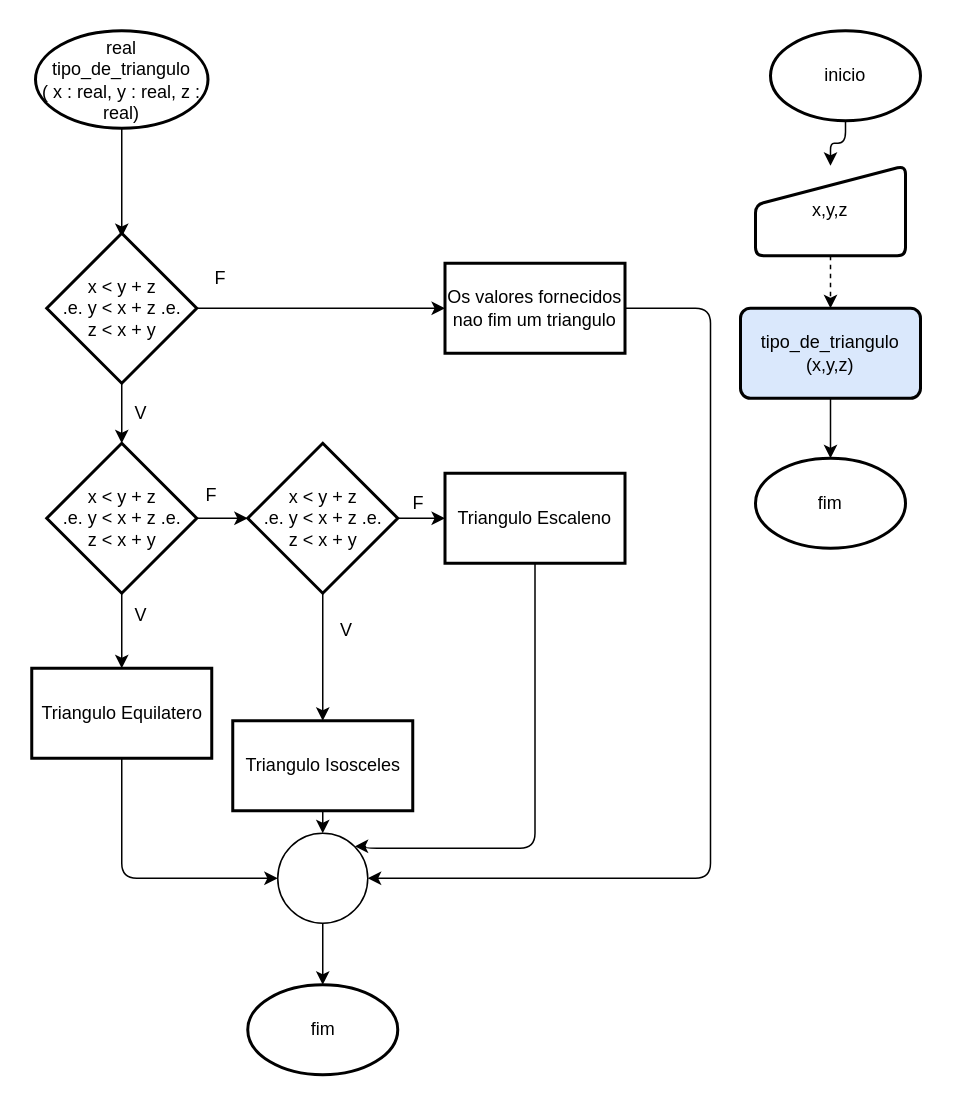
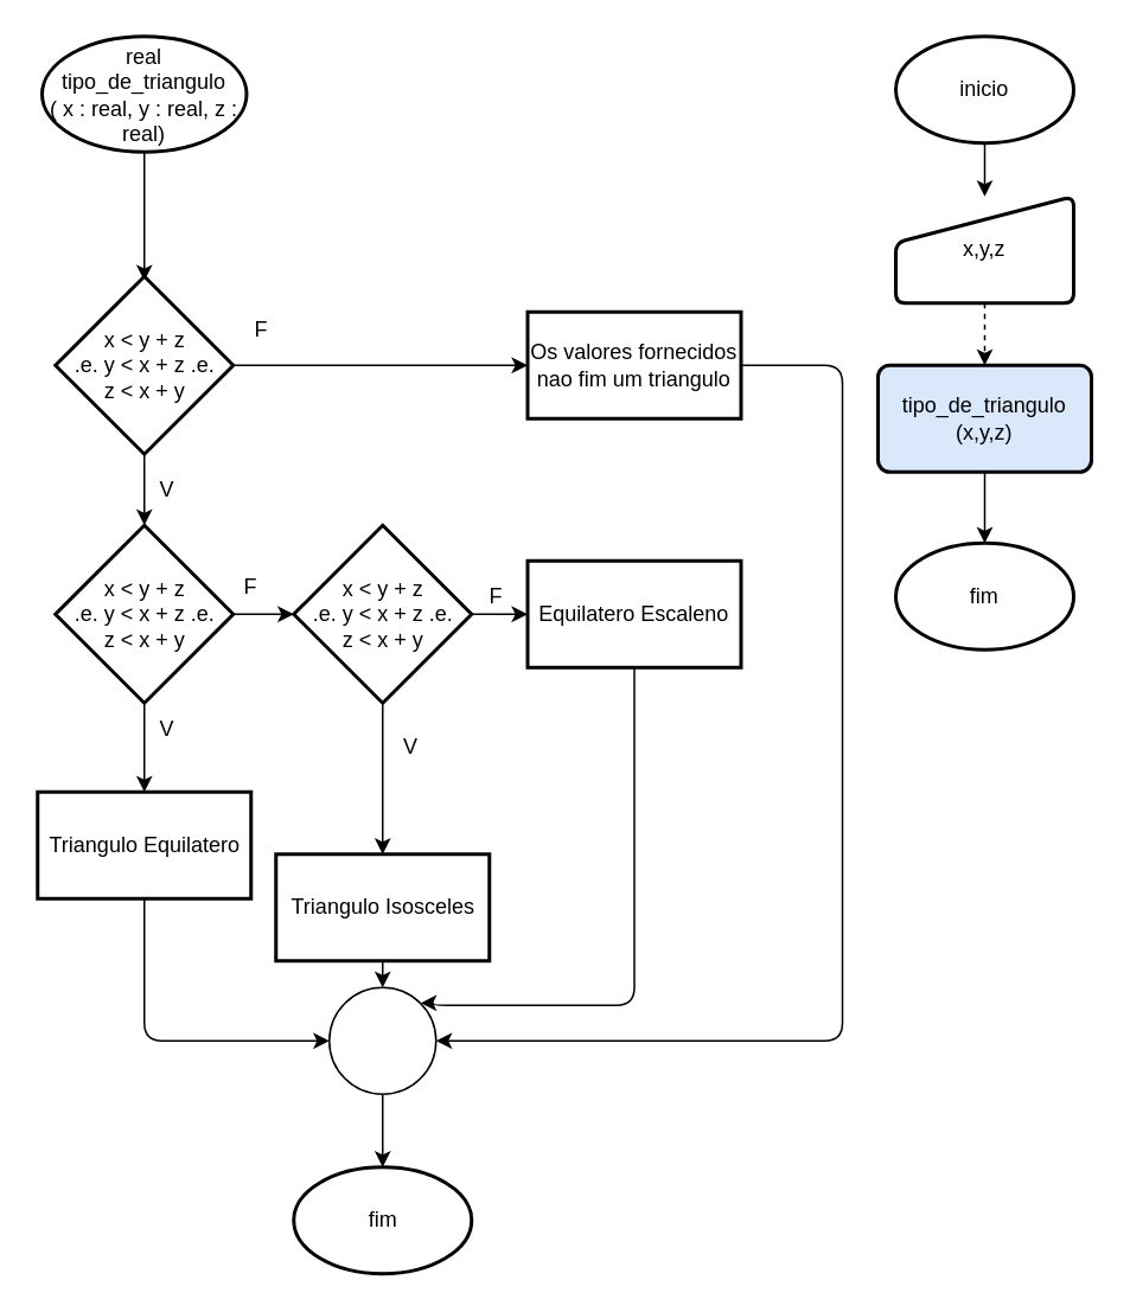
- <mxCell id="3" value="inicio" style="strokeWidth=2;html=1;shape=mxgraph.flowchart.start_1;whiteSpace=wrap;" vertex="1" parent="1"><mxGeometry x="513" y="20" width="100" height="60" as="geometry" /></mxCell>
+ <mxCell id="3" value="inicio" style="strokeWidth=2;html=1;shape=mxgraph.flowchart.start_1;whiteSpace=wrap;" vertex="1" parent="1"><mxGeometry x="503" y="20" width="100" height="60" as="geometry" /></mxCell>
- <mxCell id="25" value="Triangulo Escaleno" style="whiteSpace=wrap;html=1;strokeWidth=2;" vertex="1" parent="1"><mxGeometry x="296" y="315" width="120" height="60" as="geometry" /></mxCell>
+ <mxCell id="25" value="Equilatero Escaleno" style="whiteSpace=wrap;html=1;strokeWidth=2;" vertex="1" parent="1"><mxGeometry x="296" y="315" width="120" height="60" as="geometry" /></mxCell>
